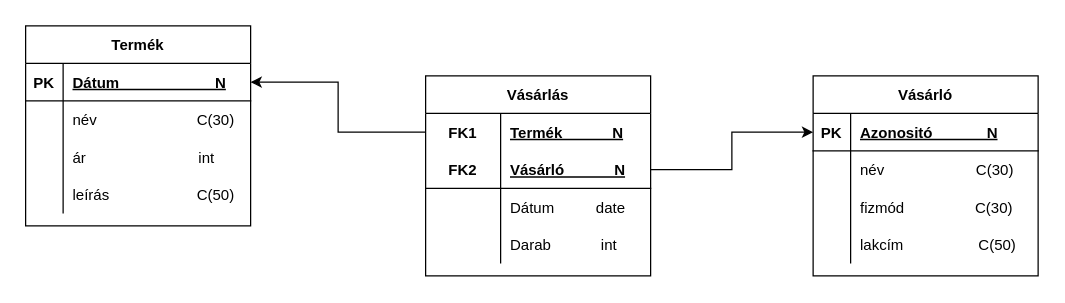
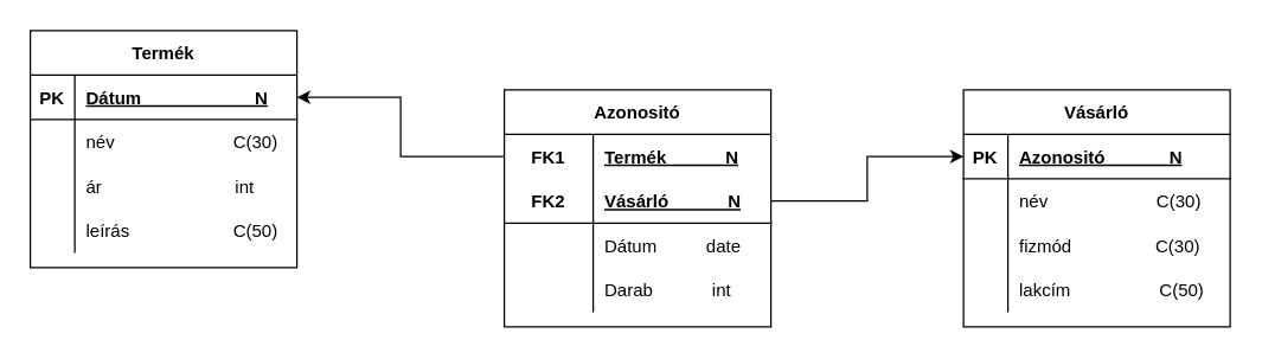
- <mxCell id="28" value="Vásárlás" style="shape=table;startSize=30;container=1;collapsible=1;childLayout=tableLayout;fixedRows=1;rowLines=0;fontStyle=1;align=center;resizeLast=1;" vertex="1" parent="1"><mxGeometry x="340" y="60" width="180" height="160" as="geometry" /></mxCell>
+ <mxCell id="28" value="Azonositó" style="shape=table;startSize=30;container=1;collapsible=1;childLayout=tableLayout;fixedRows=1;rowLines=0;fontStyle=1;align=center;resizeLast=1;" vertex="1" parent="1"><mxGeometry x="340" y="60" width="180" height="160" as="geometry" /></mxCell>
